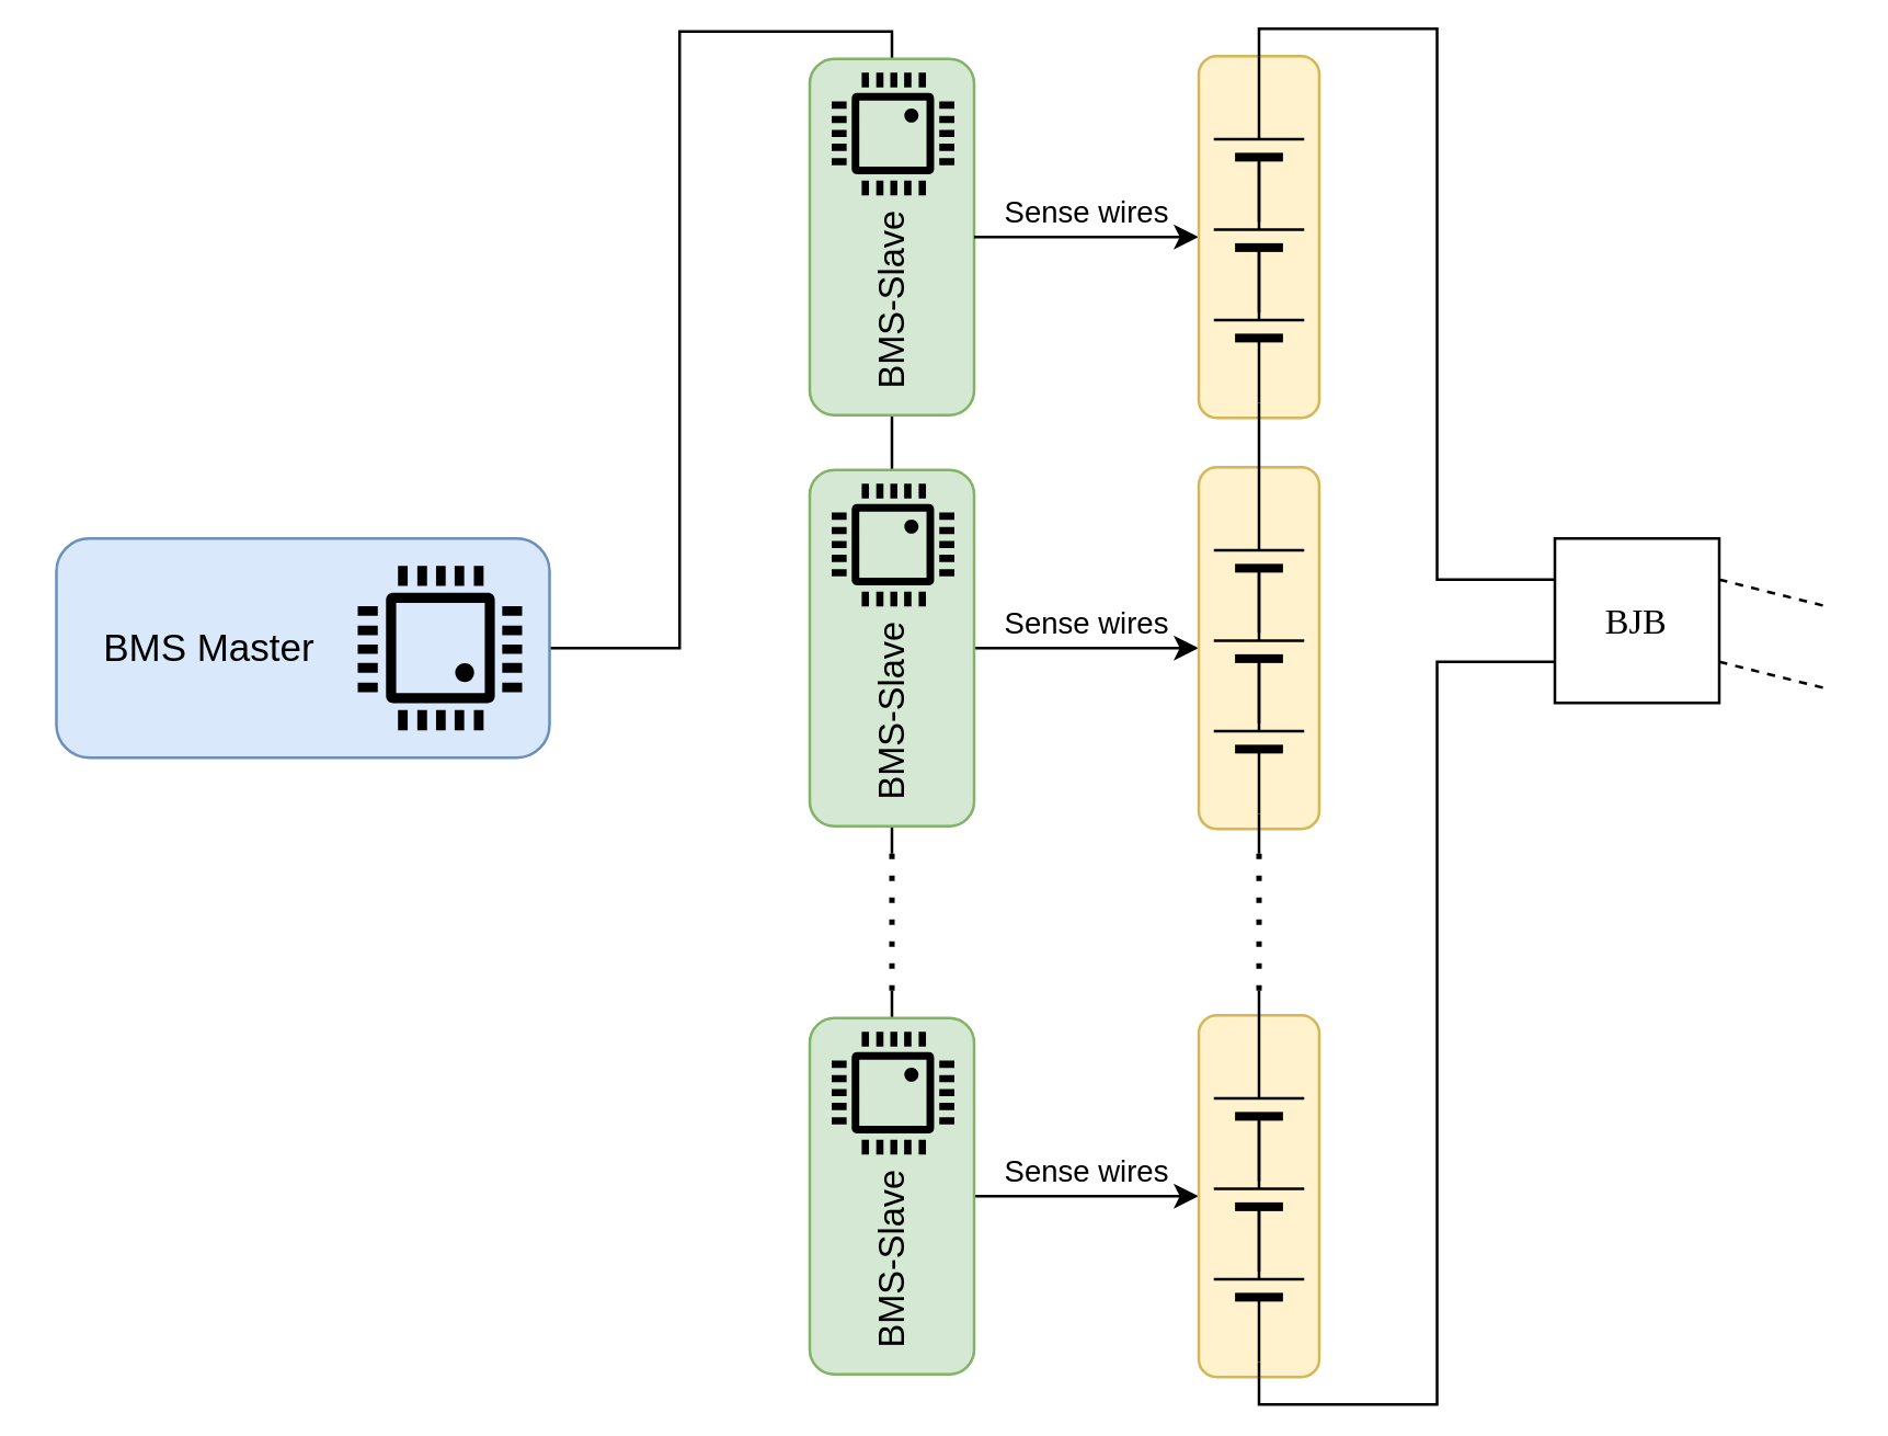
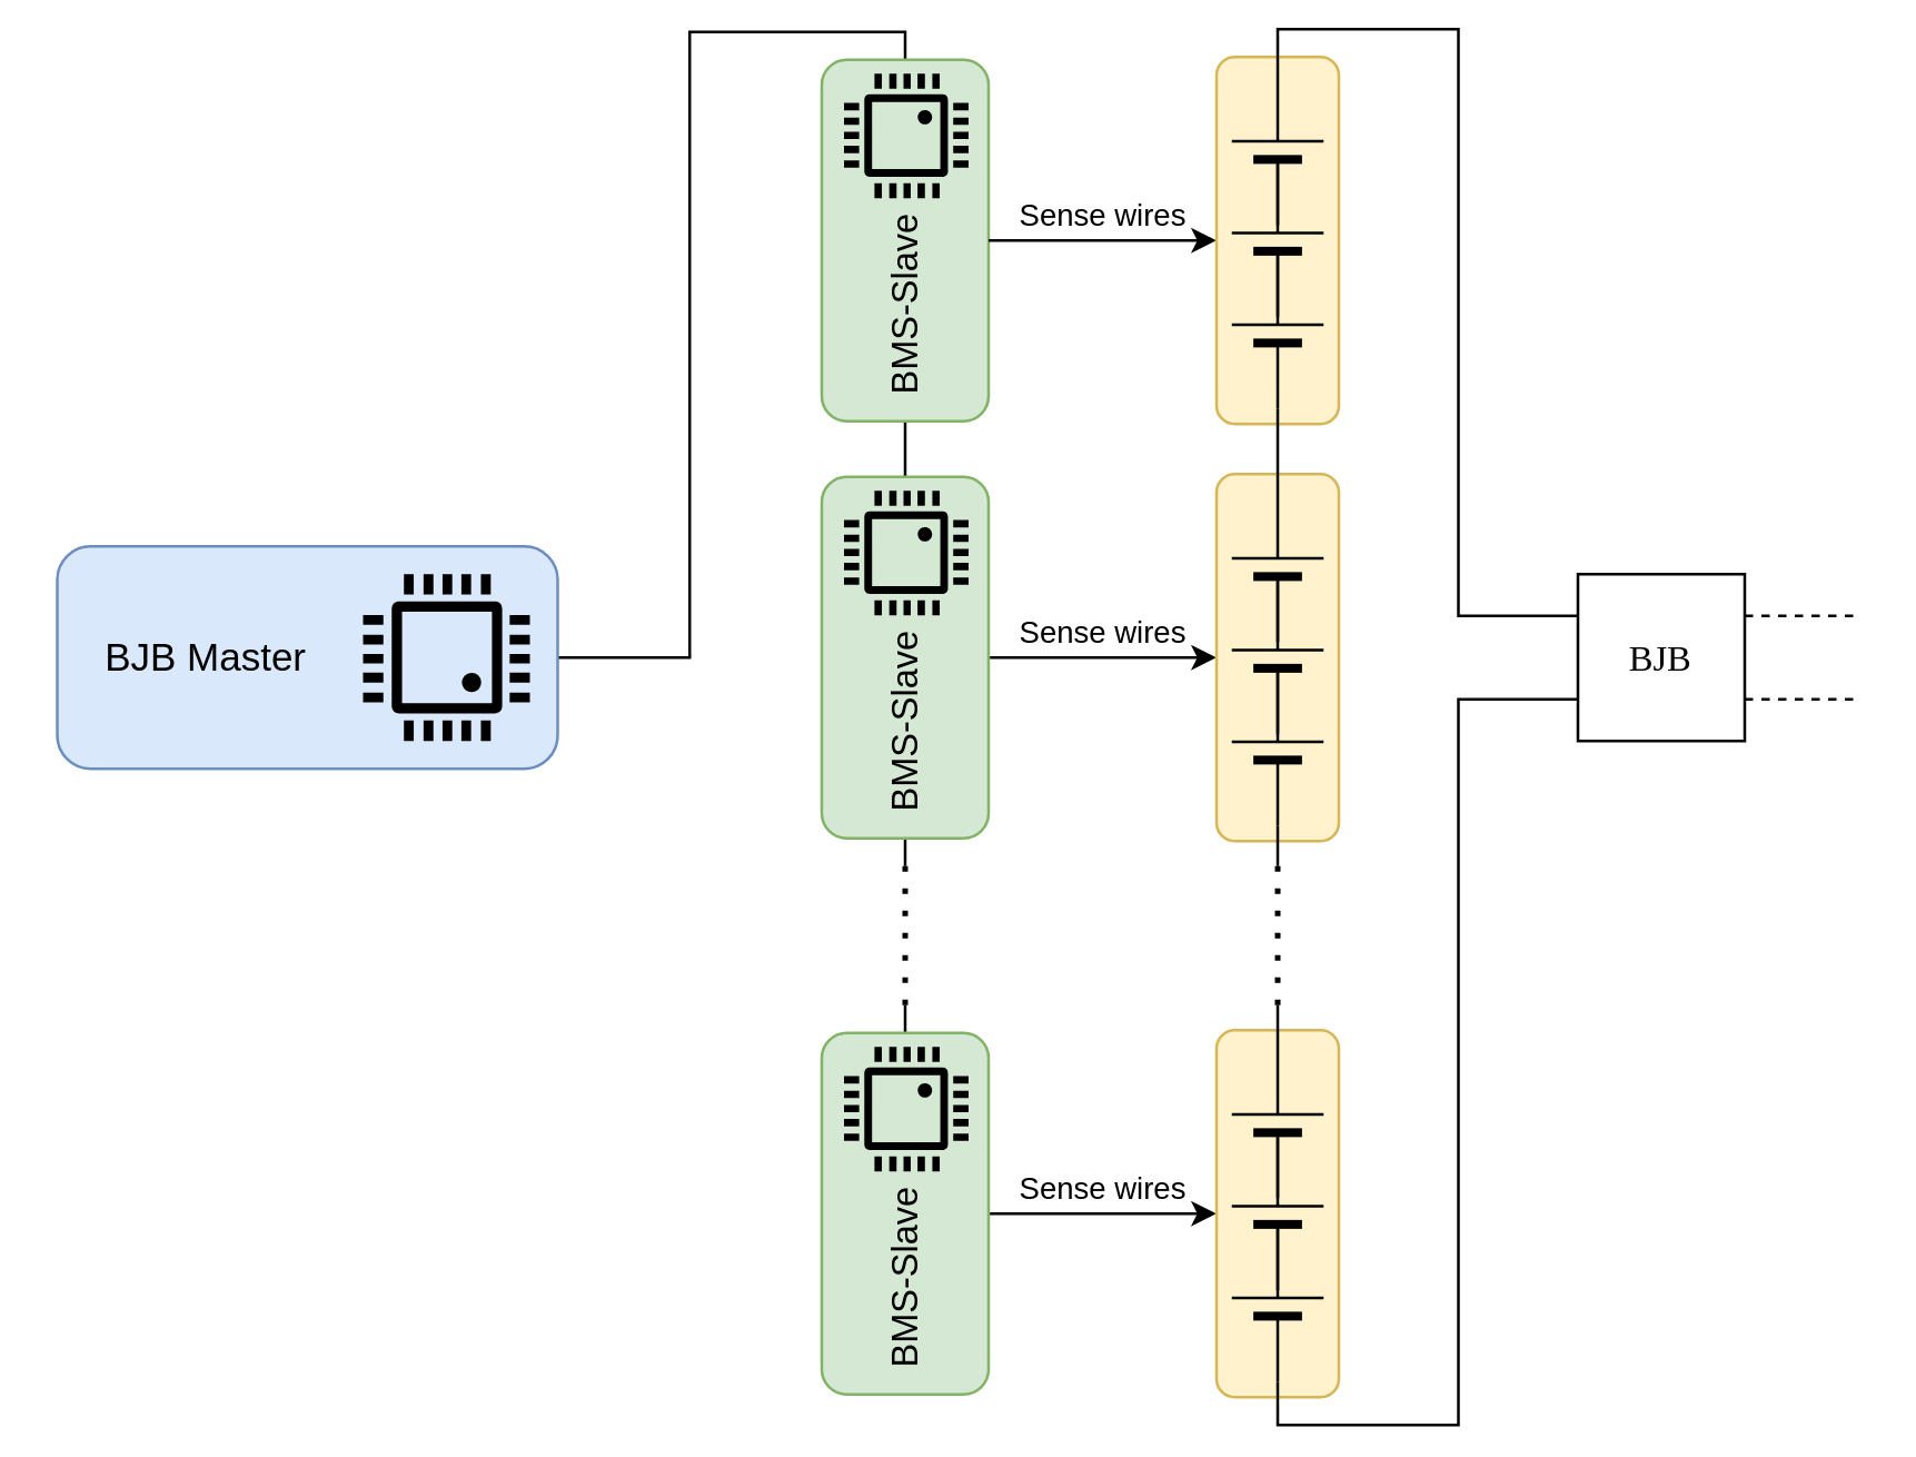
- <mxCell id="19" value="&lt;font style=&quot;font-size: 13px;&quot; face=&quot;Times New Roman&quot;&gt;BJB&lt;/font&gt;" style="whiteSpace=wrap;html=1;fillColor=none;rounded=0;container=0;aspect=fixed;" parent="1" vertex="1"><mxGeometry x="567" y="196" width="60" height="60" as="geometry" /></mxCell>
+ <mxCell id="19" value="&lt;font style=&quot;font-size: 13px;&quot; face=&quot;Times New Roman&quot;&gt;BJB&lt;/font&gt;" style="whiteSpace=wrap;html=1;fillColor=none;rounded=0;container=0;aspect=fixed;" parent="1" vertex="1"><mxGeometry x="567" y="206" width="60" height="60" as="geometry" /></mxCell>
- <mxCell id="8" value="&lt;font&gt;&amp;nbsp; &amp;nbsp; BMS Master&lt;/font&gt;" style="rounded=1;whiteSpace=wrap;html=1;align=left;fillColor=#dae8fc;strokeColor=#6c8ebf;fontSize=14;" parent="7" vertex="1"><mxGeometry width="180" height="80" as="geometry" /></mxCell>
+ <mxCell id="8" value="&lt;font&gt;&amp;nbsp; &amp;nbsp; BJB Master&lt;/font&gt;" style="rounded=1;whiteSpace=wrap;html=1;align=left;fillColor=#dae8fc;strokeColor=#6c8ebf;fontSize=14;" parent="7" vertex="1"><mxGeometry width="180" height="80" as="geometry" /></mxCell>
